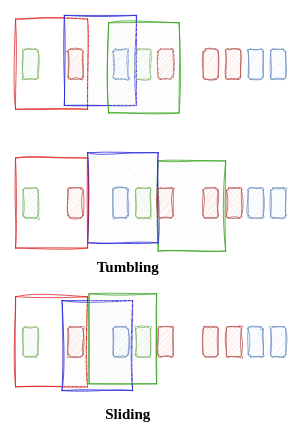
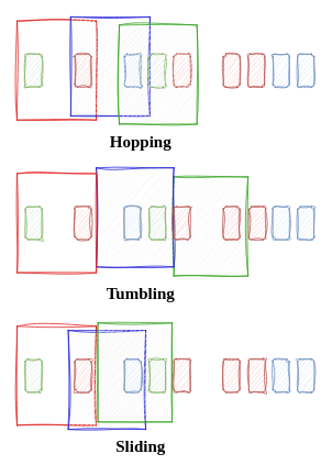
+ <mxCell id="19" value="&lt;b&gt;Hopping&lt;/b&gt;" style="text;html=1;strokeColor=none;fillColor=none;align=center;verticalAlign=middle;whiteSpace=wrap;rounded=0;fontSize=20;fontFamily=Architects Daughter;" vertex="1" parent="1"><mxGeometry x="140" y="155" width="60" height="30" as="geometry" /></mxCell>
- <mxCell id="40" value="&lt;b&gt;Sliding&lt;/b&gt;" style="text;html=1;strokeColor=none;fillColor=none;align=center;verticalAlign=middle;whiteSpace=wrap;rounded=0;fontSize=20;fontFamily=Architects Daughter;" vertex="1" parent="1"><mxGeometry x="140" y="535" width="60" height="30" as="geometry" /></mxCell>
+ <mxCell id="40" value="&lt;b&gt;Sliding&lt;/b&gt;" style="text;html=1;strokeColor=none;fillColor=none;align=center;verticalAlign=middle;whiteSpace=wrap;rounded=0;fontSize=20;fontFamily=Architects Daughter;" vertex="1" parent="1"><mxGeometry x="140" y="525" width="60" height="30" as="geometry" /></mxCell>
